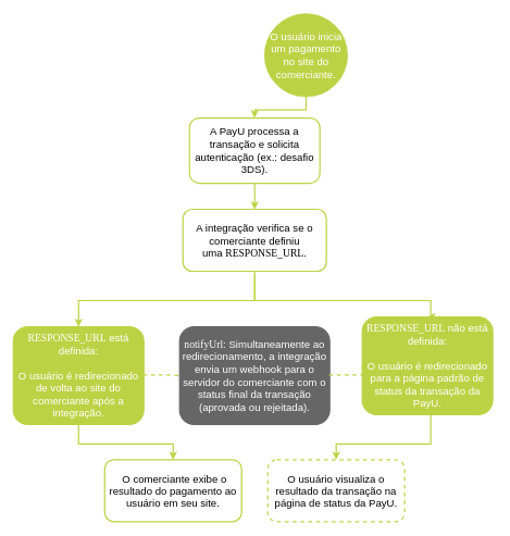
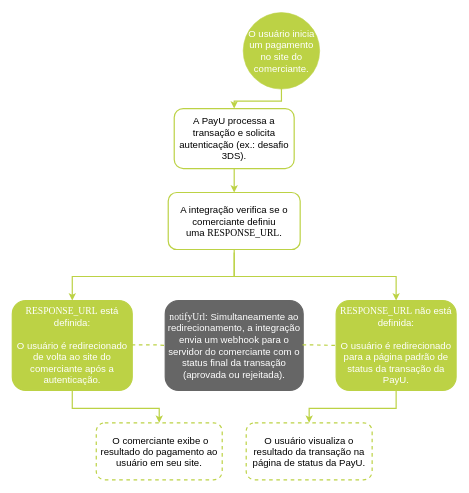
- <mxCell id="10" value="&lt;div&gt;&lt;font style=&quot;font-size: 16px;&quot; color=&quot;#ffffff&quot;&gt;&lt;font style=&quot;&quot; face=&quot;Lucida Console&quot;&gt;RESPONSE_URL&lt;/font&gt;&lt;font style=&quot;&quot; face=&quot;Arial, sans-serif&quot;&gt;&amp;nbsp;&lt;/font&gt;não está definida&lt;font style=&quot;&quot; face=&quot;Arial, sans-serif&quot;&gt;:&lt;/font&gt;&lt;/font&gt;&lt;div&gt;&lt;font style=&quot;font-size: 16px;&quot; color=&quot;#ffffff&quot;&gt;&lt;br style=&quot;font-family: Arial, sans-serif;&quot;&gt;O usuário é redirecionado para a página padrão de status da transação da PayU&lt;span style=&quot;font-family: Arial, sans-serif;&quot;&gt;.&lt;/span&gt;&lt;/font&gt;&lt;/div&gt;&lt;/div&gt;" style="rounded=1;whiteSpace=wrap;html=1;strokeColor=#BCD245;strokeWidth=2;fillColor=#BCD245;" parent="1" vertex="1"><mxGeometry x="555" y="485" width="200" height="150" as="geometry" /></mxCell>
+ <mxCell id="10" value="&lt;div&gt;&lt;font style=&quot;font-size: 16px;&quot; color=&quot;#ffffff&quot;&gt;&lt;font style=&quot;&quot; face=&quot;Lucida Console&quot;&gt;RESPONSE_URL&lt;/font&gt;&lt;font style=&quot;&quot; face=&quot;Arial, sans-serif&quot;&gt;&amp;nbsp;&lt;/font&gt;não está definida&lt;font style=&quot;&quot; face=&quot;Arial, sans-serif&quot;&gt;:&lt;/font&gt;&lt;/font&gt;&lt;div&gt;&lt;font style=&quot;font-size: 16px;&quot; color=&quot;#ffffff&quot;&gt;&lt;br style=&quot;font-family: Arial, sans-serif;&quot;&gt;O usuário é redirecionado para a página padrão de status da transação da PayU&lt;span style=&quot;font-family: Arial, sans-serif;&quot;&gt;.&lt;/span&gt;&lt;/font&gt;&lt;/div&gt;&lt;/div&gt;" style="rounded=1;whiteSpace=wrap;html=1;strokeColor=#BCD245;strokeWidth=2;fillColor=#BCD245;" parent="1" vertex="1"><mxGeometry x="560" y="500" width="200" height="150" as="geometry" /></mxCell>
- <mxCell id="8" value="&lt;div&gt;&lt;font style=&quot;font-size: 16px;&quot; color=&quot;#ffffff&quot;&gt;&lt;font style=&quot;&quot; face=&quot;Lucida Console&quot;&gt;RESPONSE_URL&lt;/font&gt;&lt;font style=&quot;&quot; face=&quot;Arial, sans-serif&quot;&gt;&amp;nbsp;&lt;/font&gt;&lt;/font&gt;&lt;span style=&quot;background-color: transparent; color: light-dark(rgb(255, 255, 255), rgb(18, 18, 18)); font-family: Arial, sans-serif; font-size: 16px;&quot;&gt;está definida:&lt;/span&gt;&lt;/div&gt;&lt;div&gt;&lt;div&gt;&lt;font style=&quot;font-size: 16px;&quot; color=&quot;#ffffff&quot;&gt;&lt;br style=&quot;font-family: Arial, sans-serif;&quot;&gt;O usuário é redirecionado de volta ao site do comerciante após a integração&lt;/font&gt;&lt;span style=&quot;font-family: Arial, sans-serif; color: light-dark(rgb(255, 255, 255), rgb(18, 18, 18)); font-size: 16px; background-color: transparent;&quot;&gt;.&lt;/span&gt;&lt;/div&gt;&lt;/div&gt;" style="rounded=1;whiteSpace=wrap;html=1;strokeColor=#BCD245;strokeWidth=2;fillColor=#BCD245;" parent="1" vertex="1"><mxGeometry x="20" y="500" width="200" height="150" as="geometry" /></mxCell>
+ <mxCell id="8" value="&lt;div&gt;&lt;font style=&quot;font-size: 16px;&quot; color=&quot;#ffffff&quot;&gt;&lt;font style=&quot;&quot; face=&quot;Lucida Console&quot;&gt;RESPONSE_URL&lt;/font&gt;&lt;font style=&quot;&quot; face=&quot;Arial, sans-serif&quot;&gt;&amp;nbsp;&lt;/font&gt;&lt;/font&gt;&lt;span style=&quot;background-color: transparent; color: light-dark(rgb(255, 255, 255), rgb(18, 18, 18)); font-family: Arial, sans-serif; font-size: 16px;&quot;&gt;está definida:&lt;/span&gt;&lt;/div&gt;&lt;div&gt;&lt;div&gt;&lt;font style=&quot;font-size: 16px;&quot; color=&quot;#ffffff&quot;&gt;&lt;br style=&quot;font-family: Arial, sans-serif;&quot;&gt;O usuário é redirecionado de volta ao site do comerciante após a autenticação&lt;/font&gt;&lt;span style=&quot;font-family: Arial, sans-serif; color: light-dark(rgb(255, 255, 255), rgb(18, 18, 18)); font-size: 16px; background-color: transparent;&quot;&gt;.&lt;/span&gt;&lt;/div&gt;&lt;/div&gt;" style="rounded=1;whiteSpace=wrap;html=1;strokeColor=#BCD245;strokeWidth=2;fillColor=#BCD245;" parent="1" vertex="1"><mxGeometry x="20" y="500" width="200" height="150" as="geometry" /></mxCell>
- <mxCell id="11" value="&lt;font style=&quot;font-size: 16px;&quot;&gt;&amp;nbsp;O comerciante exibe o resultado do pagamento ao usuário em seu site.&lt;/font&gt;" style="rounded=1;whiteSpace=wrap;html=1;strokeColor=#BCD245;strokeWidth=2;" parent="1" vertex="1"><mxGeometry x="160" y="704" width="210" height="95" as="geometry" /></mxCell>
+ <mxCell id="11" value="&lt;font style=&quot;font-size: 16px;&quot;&gt;&amp;nbsp;O comerciante exibe o resultado do pagamento ao usuário em seu site.&lt;/font&gt;" style="rounded=1;whiteSpace=wrap;html=1;strokeColor=#BCD245;strokeWidth=2;dashed=1;" parent="1" vertex="1"><mxGeometry x="160" y="704" width="210" height="95" as="geometry" /></mxCell>
